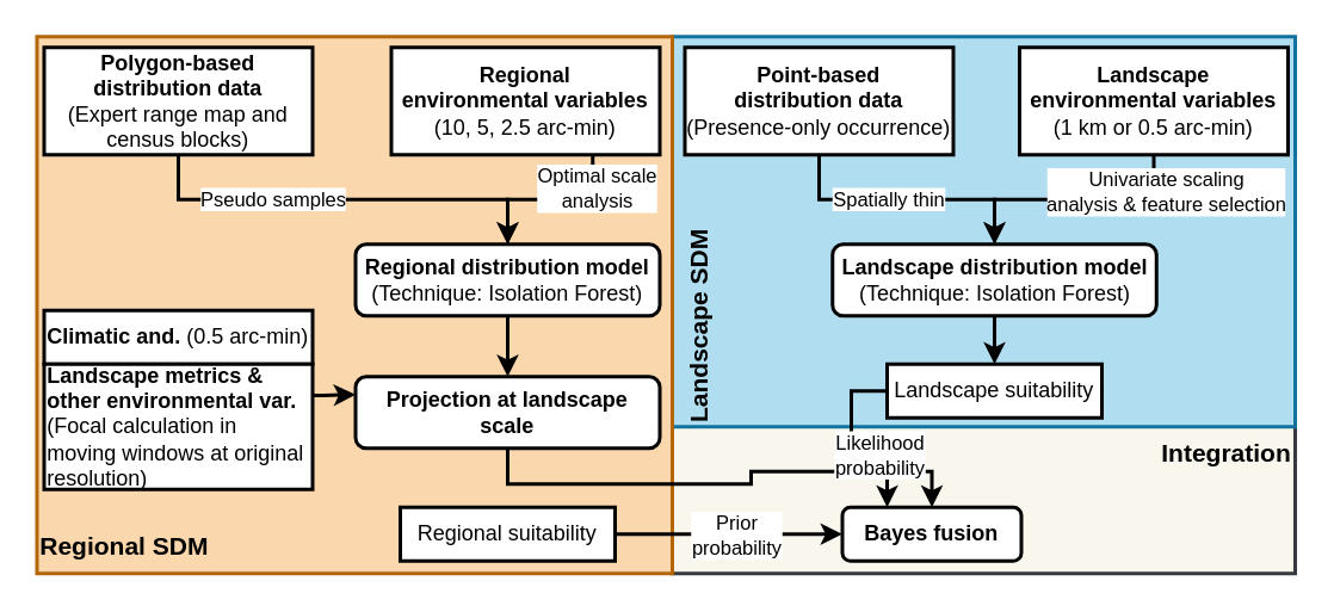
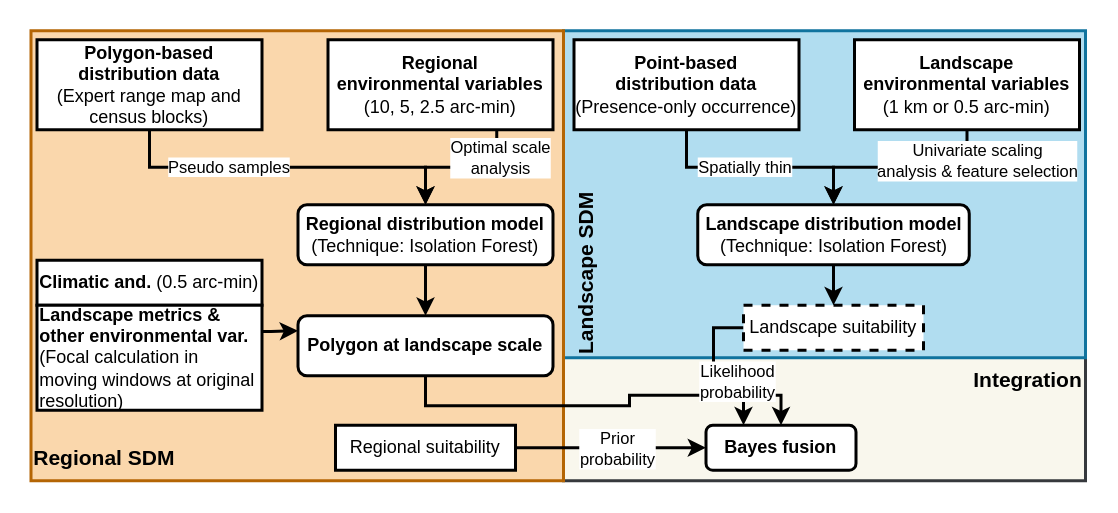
- <mxCell id="28" value="Landscape suitability" style="rounded=0;whiteSpace=wrap;html=1;strokeWidth=2;" parent="1" vertex="1"><mxGeometry x="495" y="203" width="120" height="30" as="geometry" /></mxCell>
+ <mxCell id="28" value="Landscape suitability" style="rounded=0;whiteSpace=wrap;html=1;strokeWidth=2;dashed=1;" parent="1" vertex="1"><mxGeometry x="495" y="203" width="120" height="30" as="geometry" /></mxCell>
- <mxCell id="14" value="&lt;b&gt;Projection at landscape scale&lt;/b&gt;" style="rounded=1;whiteSpace=wrap;html=1;strokeWidth=2;" parent="1" vertex="1"><mxGeometry x="198" y="210" width="170" height="40" as="geometry" /></mxCell>
+ <mxCell id="14" value="&lt;b&gt;Polygon at landscape scale&lt;/b&gt;" style="rounded=1;whiteSpace=wrap;html=1;strokeWidth=2;" parent="1" vertex="1"><mxGeometry x="198" y="210" width="170" height="40" as="geometry" /></mxCell>
